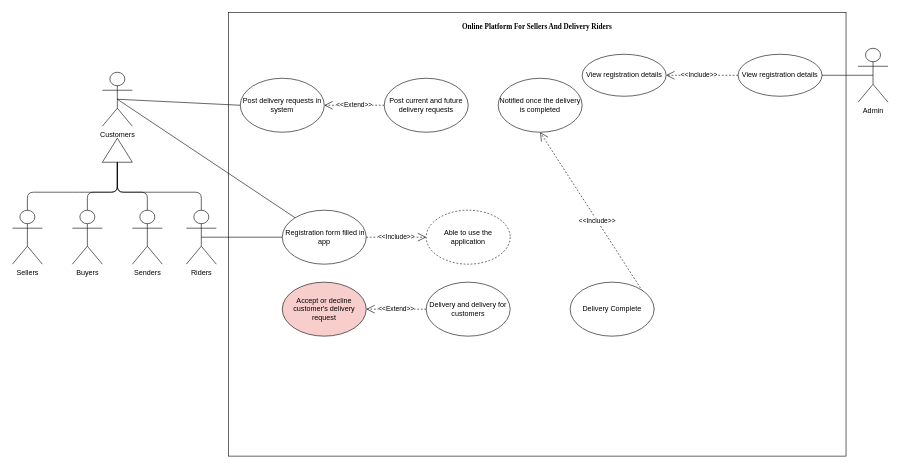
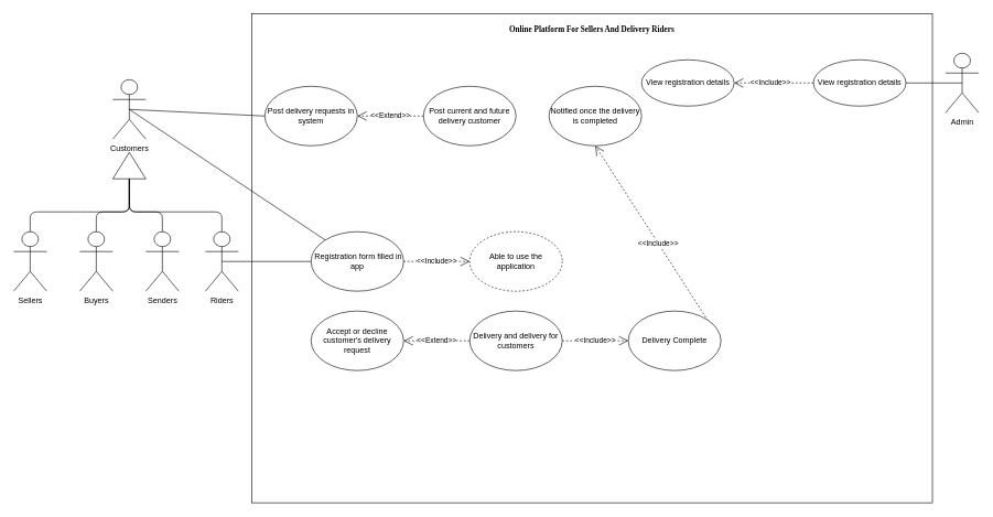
- <mxCell id="15" value="Post current and future delivery requests" style="ellipse;whiteSpace=wrap;html=1;" parent="1" vertex="1"><mxGeometry x="640" y="130" width="140" height="90" as="geometry" /></mxCell>
+ <mxCell id="15" value="Post current and future delivery customer" style="ellipse;whiteSpace=wrap;html=1;" parent="1" vertex="1"><mxGeometry x="640" y="130" width="140" height="90" as="geometry" /></mxCell>
- <mxCell id="20" value="Accept or decline customer's delivery request" style="ellipse;whiteSpace=wrap;html=1;fillColor=#f8cecc;" parent="1" vertex="1"><mxGeometry x="470" y="470" width="140" height="90" as="geometry" /></mxCell>
+ <mxCell id="20" value="Accept or decline customer's delivery request" style="ellipse;whiteSpace=wrap;html=1;" parent="1" vertex="1"><mxGeometry x="470" y="470" width="140" height="90" as="geometry" /></mxCell>
+ <mxCell id="33" value="&amp;lt;&amp;lt;Include&amp;gt;&amp;gt;" style="endArrow=open;endSize=12;dashed=1;html=1;exitX=1;exitY=0.5;exitDx=0;exitDy=0;entryX=0;entryY=0.5;entryDx=0;entryDy=0;" edge="1" parent="1" source="22" target="32"><mxGeometry width="160" relative="1" as="geometry"><mxPoint x="860" y="430" as="sourcePoint" /><mxPoint x="1020" y="430" as="targetPoint" /></mxGeometry></mxCell>
